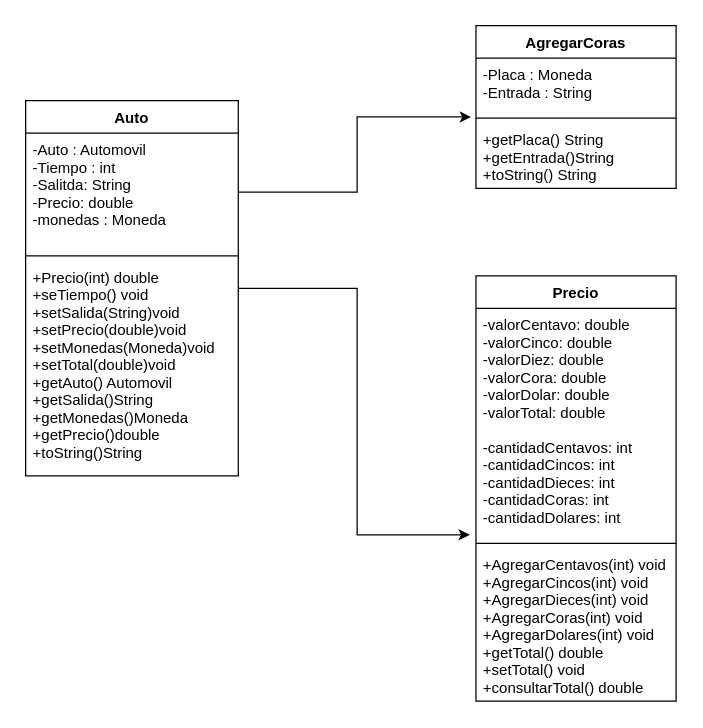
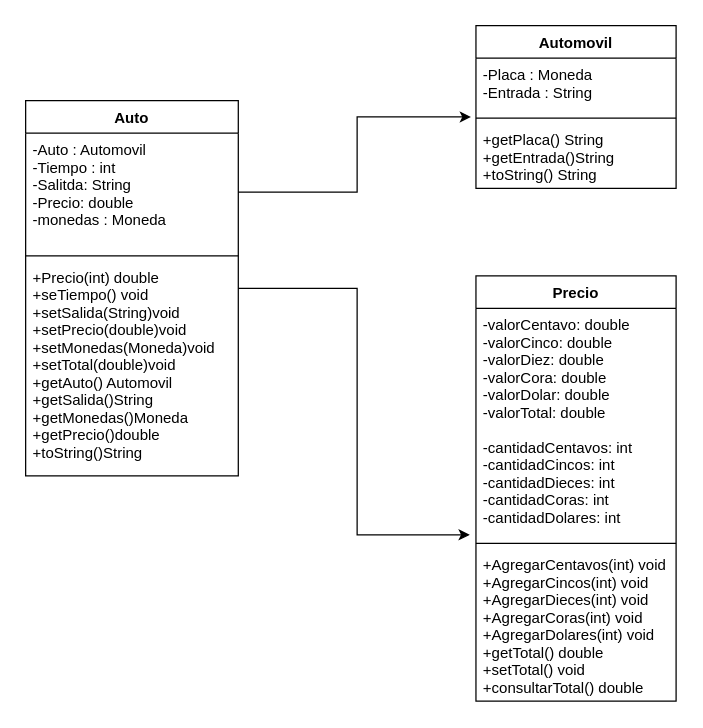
- <mxCell id="2" value="AgregarCoras" style="swimlane;fontStyle=1;align=center;verticalAlign=top;childLayout=stackLayout;horizontal=1;startSize=26;horizontalStack=0;resizeParent=1;resizeParentMax=0;resizeLast=0;collapsible=1;marginBottom=0;" vertex="1" parent="1"><mxGeometry x="380" y="20" width="160" height="130" as="geometry" /></mxCell>
+ <mxCell id="2" value="Automovil" style="swimlane;fontStyle=1;align=center;verticalAlign=top;childLayout=stackLayout;horizontal=1;startSize=26;horizontalStack=0;resizeParent=1;resizeParentMax=0;resizeLast=0;collapsible=1;marginBottom=0;" vertex="1" parent="1"><mxGeometry x="380" y="20" width="160" height="130" as="geometry" /></mxCell>
